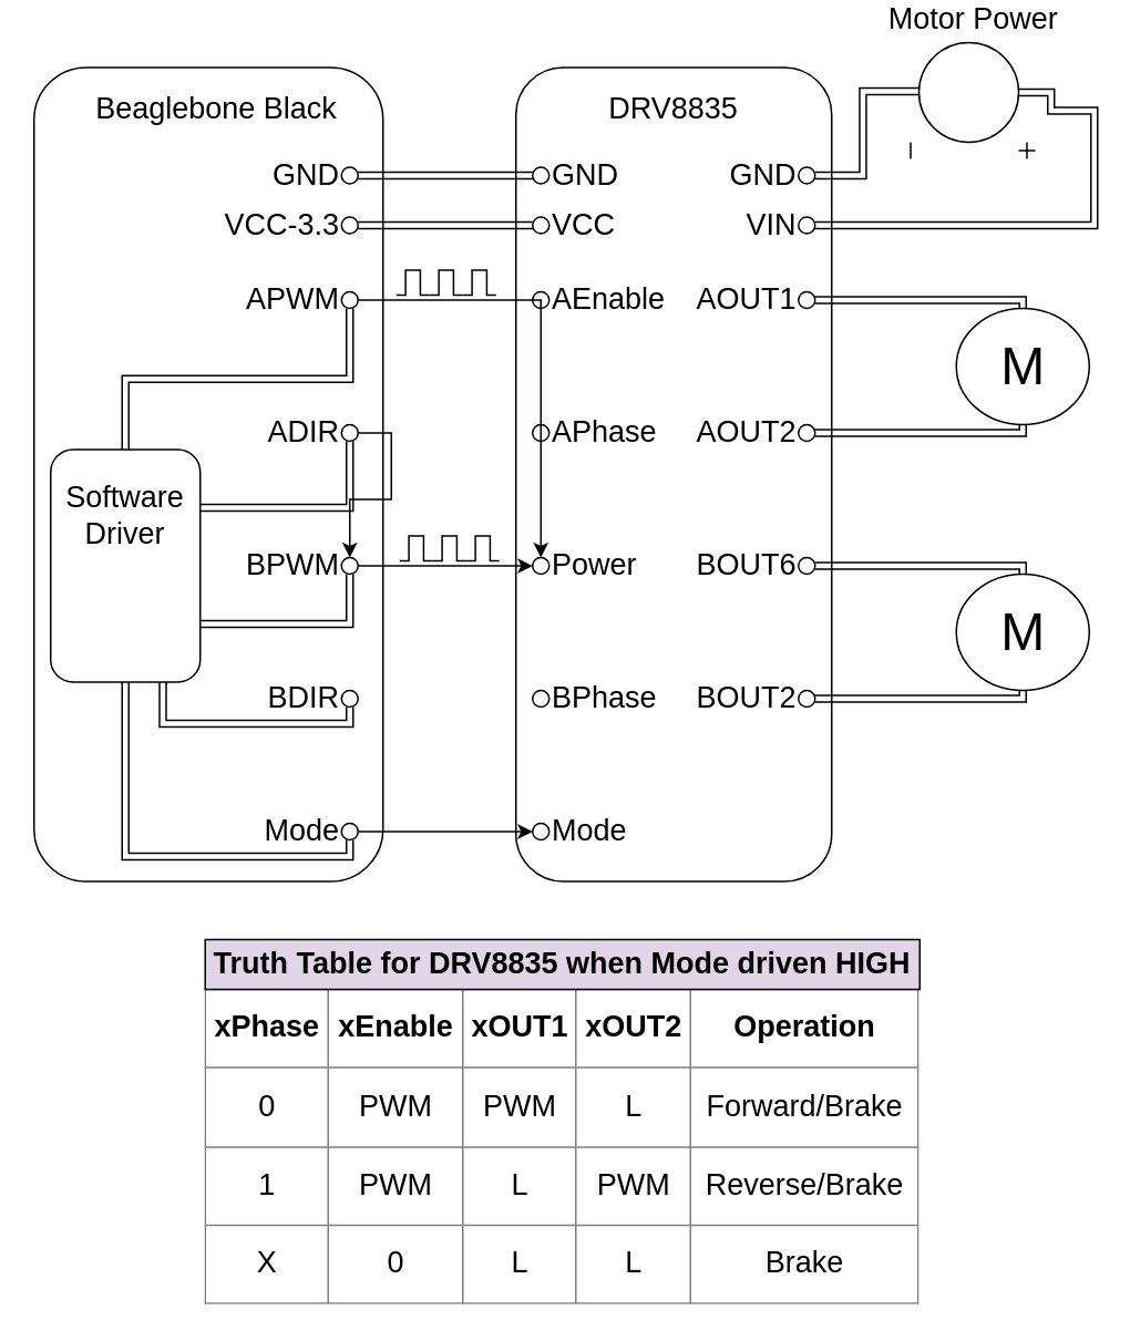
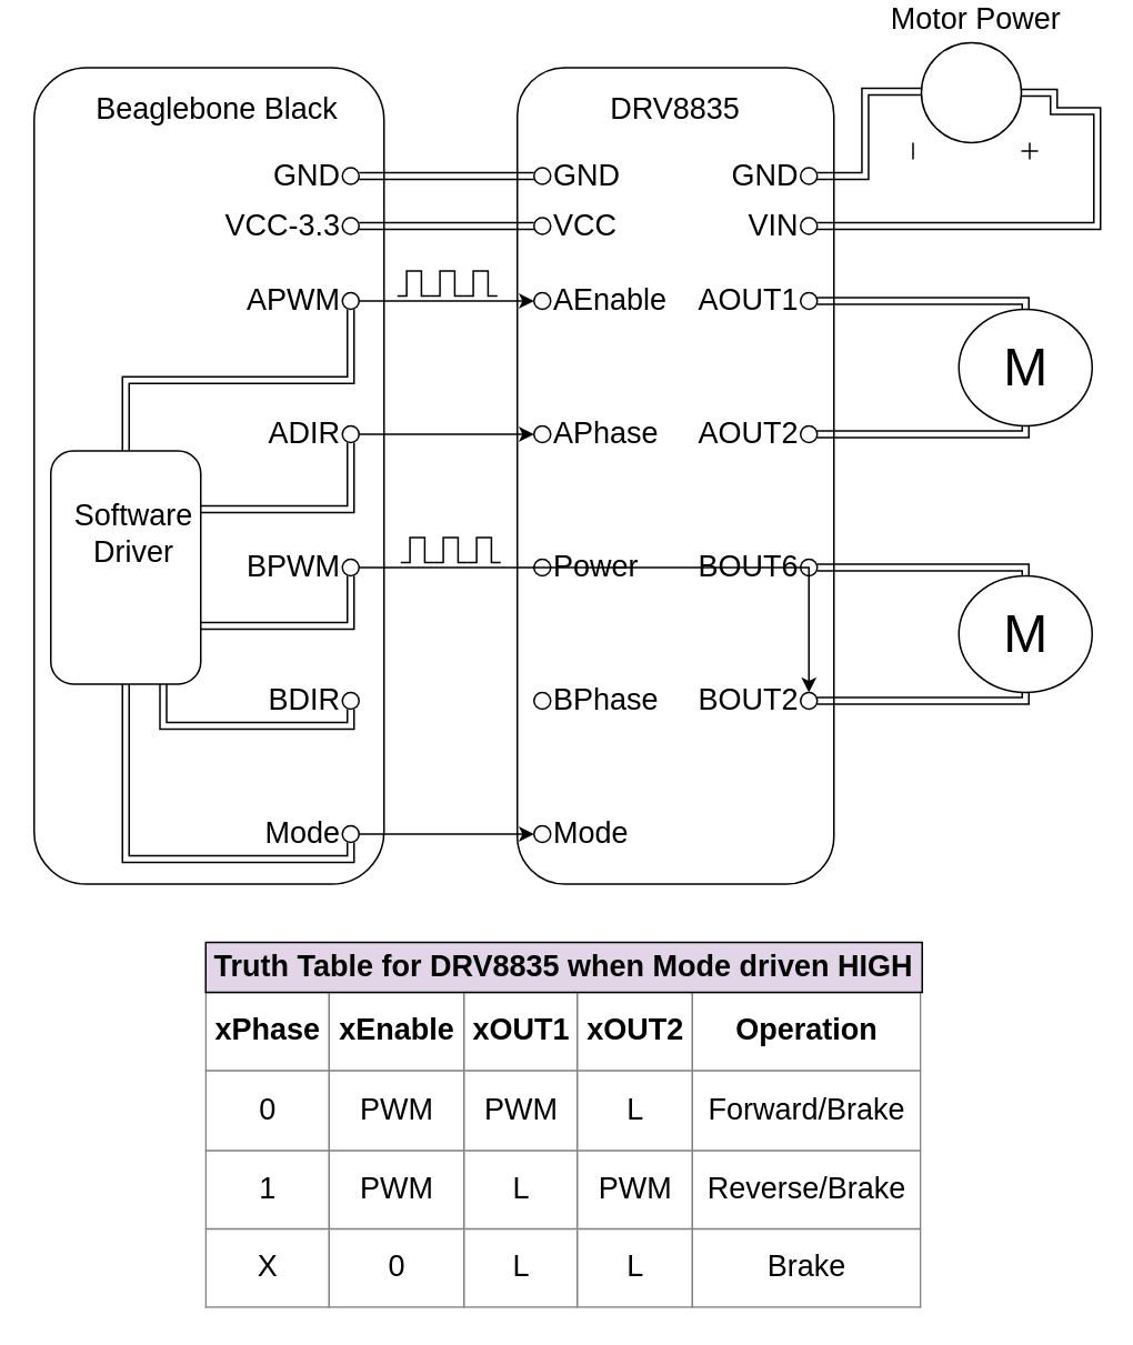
- <mxCell id="28" style="edgeStyle=orthogonalEdgeStyle;rounded=0;orthogonalLoop=1;jettySize=auto;html=1;exitX=1;exitY=0.5;exitDx=0;exitDy=0;fontSize=18;" parent="1" source="4" target="20" edge="1"><mxGeometry relative="1" as="geometry" /></mxCell>
+ <mxCell id="28" style="edgeStyle=orthogonalEdgeStyle;rounded=0;orthogonalLoop=1;jettySize=auto;html=1;exitX=1;exitY=0.5;exitDx=0;exitDy=0;entryX=0;entryY=0.5;entryDx=0;entryDy=0;fontSize=18;" parent="1" source="4" target="18" edge="1"><mxGeometry relative="1" as="geometry" /></mxCell>
- <mxCell id="27" style="edgeStyle=orthogonalEdgeStyle;rounded=0;orthogonalLoop=1;jettySize=auto;html=1;exitX=1;exitY=0.5;exitDx=0;exitDy=0;fontSize=18;" parent="1" source="5" target="6" edge="1"><mxGeometry relative="1" as="geometry" /></mxCell>
+ <mxCell id="27" style="edgeStyle=orthogonalEdgeStyle;rounded=0;orthogonalLoop=1;jettySize=auto;html=1;exitX=1;exitY=0.5;exitDx=0;exitDy=0;entryX=0;entryY=0.5;entryDx=0;entryDy=0;fontSize=18;" parent="1" source="5" target="19" edge="1"><mxGeometry relative="1" as="geometry" /></mxCell>
- <mxCell id="14" value="&lt;div&gt;Software&lt;/div&gt;&lt;div&gt;Driver&lt;/div&gt;" style="text;html=1;strokeColor=none;fillColor=none;align=center;verticalAlign=middle;whiteSpace=wrap;rounded=0;fontSize=18;" parent="1" vertex="1"><mxGeometry x="40" y="280" width="70" height="50" as="geometry" /></mxCell>
+ <mxCell id="14" value="&lt;div&gt;Software&lt;/div&gt;&lt;div&gt;Driver&lt;/div&gt;" style="text;html=1;strokeColor=none;fillColor=none;align=center;verticalAlign=middle;whiteSpace=wrap;rounded=0;fontSize=18;" parent="1" vertex="1"><mxGeometry x="45" y="290" width="70" height="50" as="geometry" /></mxCell>
- <mxCell id="29" style="edgeStyle=orthogonalEdgeStyle;rounded=0;orthogonalLoop=1;jettySize=auto;html=1;exitX=1;exitY=0.5;exitDx=0;exitDy=0;entryX=0;entryY=0.5;entryDx=0;entryDy=0;fontSize=18;" parent="1" source="6" target="20" edge="1"><mxGeometry relative="1" as="geometry" /></mxCell>
+ <mxCell id="29" style="edgeStyle=orthogonalEdgeStyle;rounded=0;orthogonalLoop=1;jettySize=auto;html=1;exitX=1;exitY=0.5;exitDx=0;exitDy=0;fontSize=18;" parent="1" source="6" target="26" edge="1"><mxGeometry relative="1" as="geometry" /></mxCell>
